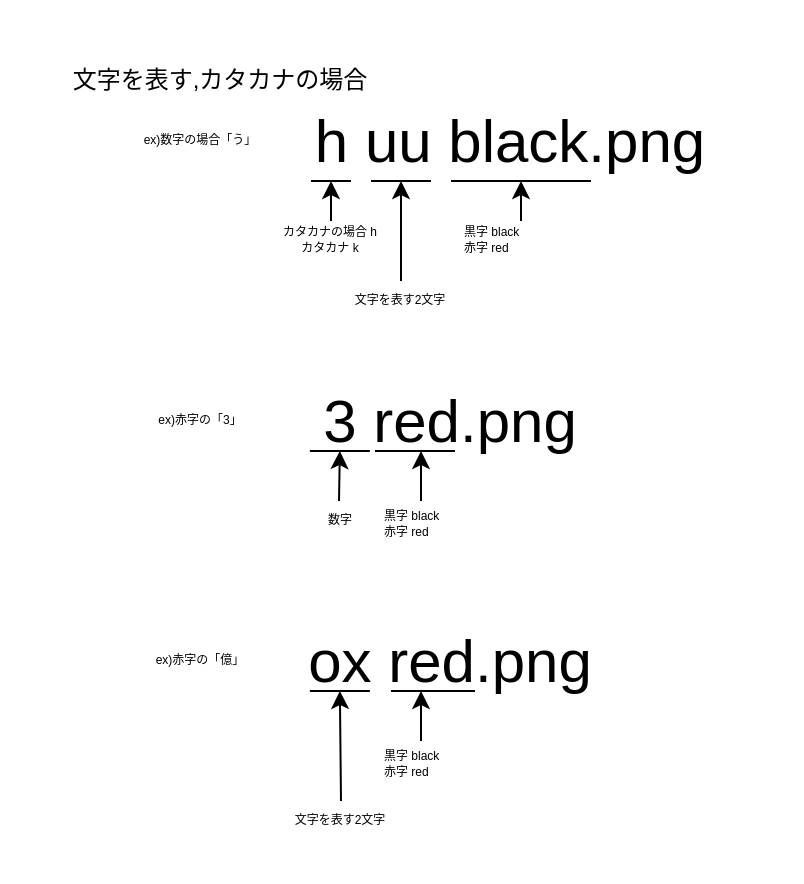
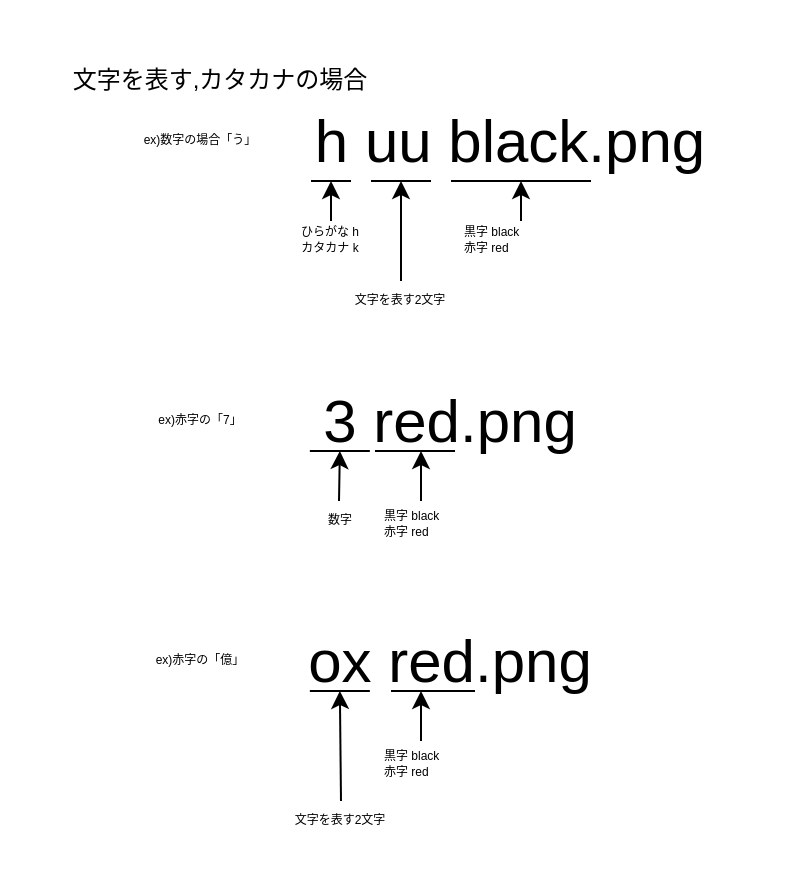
- <mxCell id="8" value="カタカナの場合 h&lt;br&gt;カタカナ k" style="text;html=1;strokeColor=none;fillColor=none;align=center;verticalAlign=middle;whiteSpace=wrap;rounded=0;fontSize=6;" vertex="1" parent="1"><mxGeometry x="120" y="110" width="90" height="20" as="geometry" /></mxCell>
+ <mxCell id="8" value="ひらがな h&lt;br&gt;カタカナ k" style="text;html=1;strokeColor=none;fillColor=none;align=center;verticalAlign=middle;whiteSpace=wrap;rounded=0;fontSize=6;" vertex="1" parent="1"><mxGeometry x="120" y="110" width="90" height="20" as="geometry" /></mxCell>
- <mxCell id="20" value="ex)赤字の「3」" style="text;html=1;strokeColor=none;fillColor=none;align=center;verticalAlign=middle;whiteSpace=wrap;rounded=0;fontSize=6;" vertex="1" parent="1"><mxGeometry x="50" y="200" width="100" height="20" as="geometry" /></mxCell>
+ <mxCell id="20" value="ex)赤字の「7」" style="text;html=1;strokeColor=none;fillColor=none;align=center;verticalAlign=middle;whiteSpace=wrap;rounded=0;fontSize=6;" vertex="1" parent="1"><mxGeometry x="50" y="200" width="100" height="20" as="geometry" /></mxCell>
